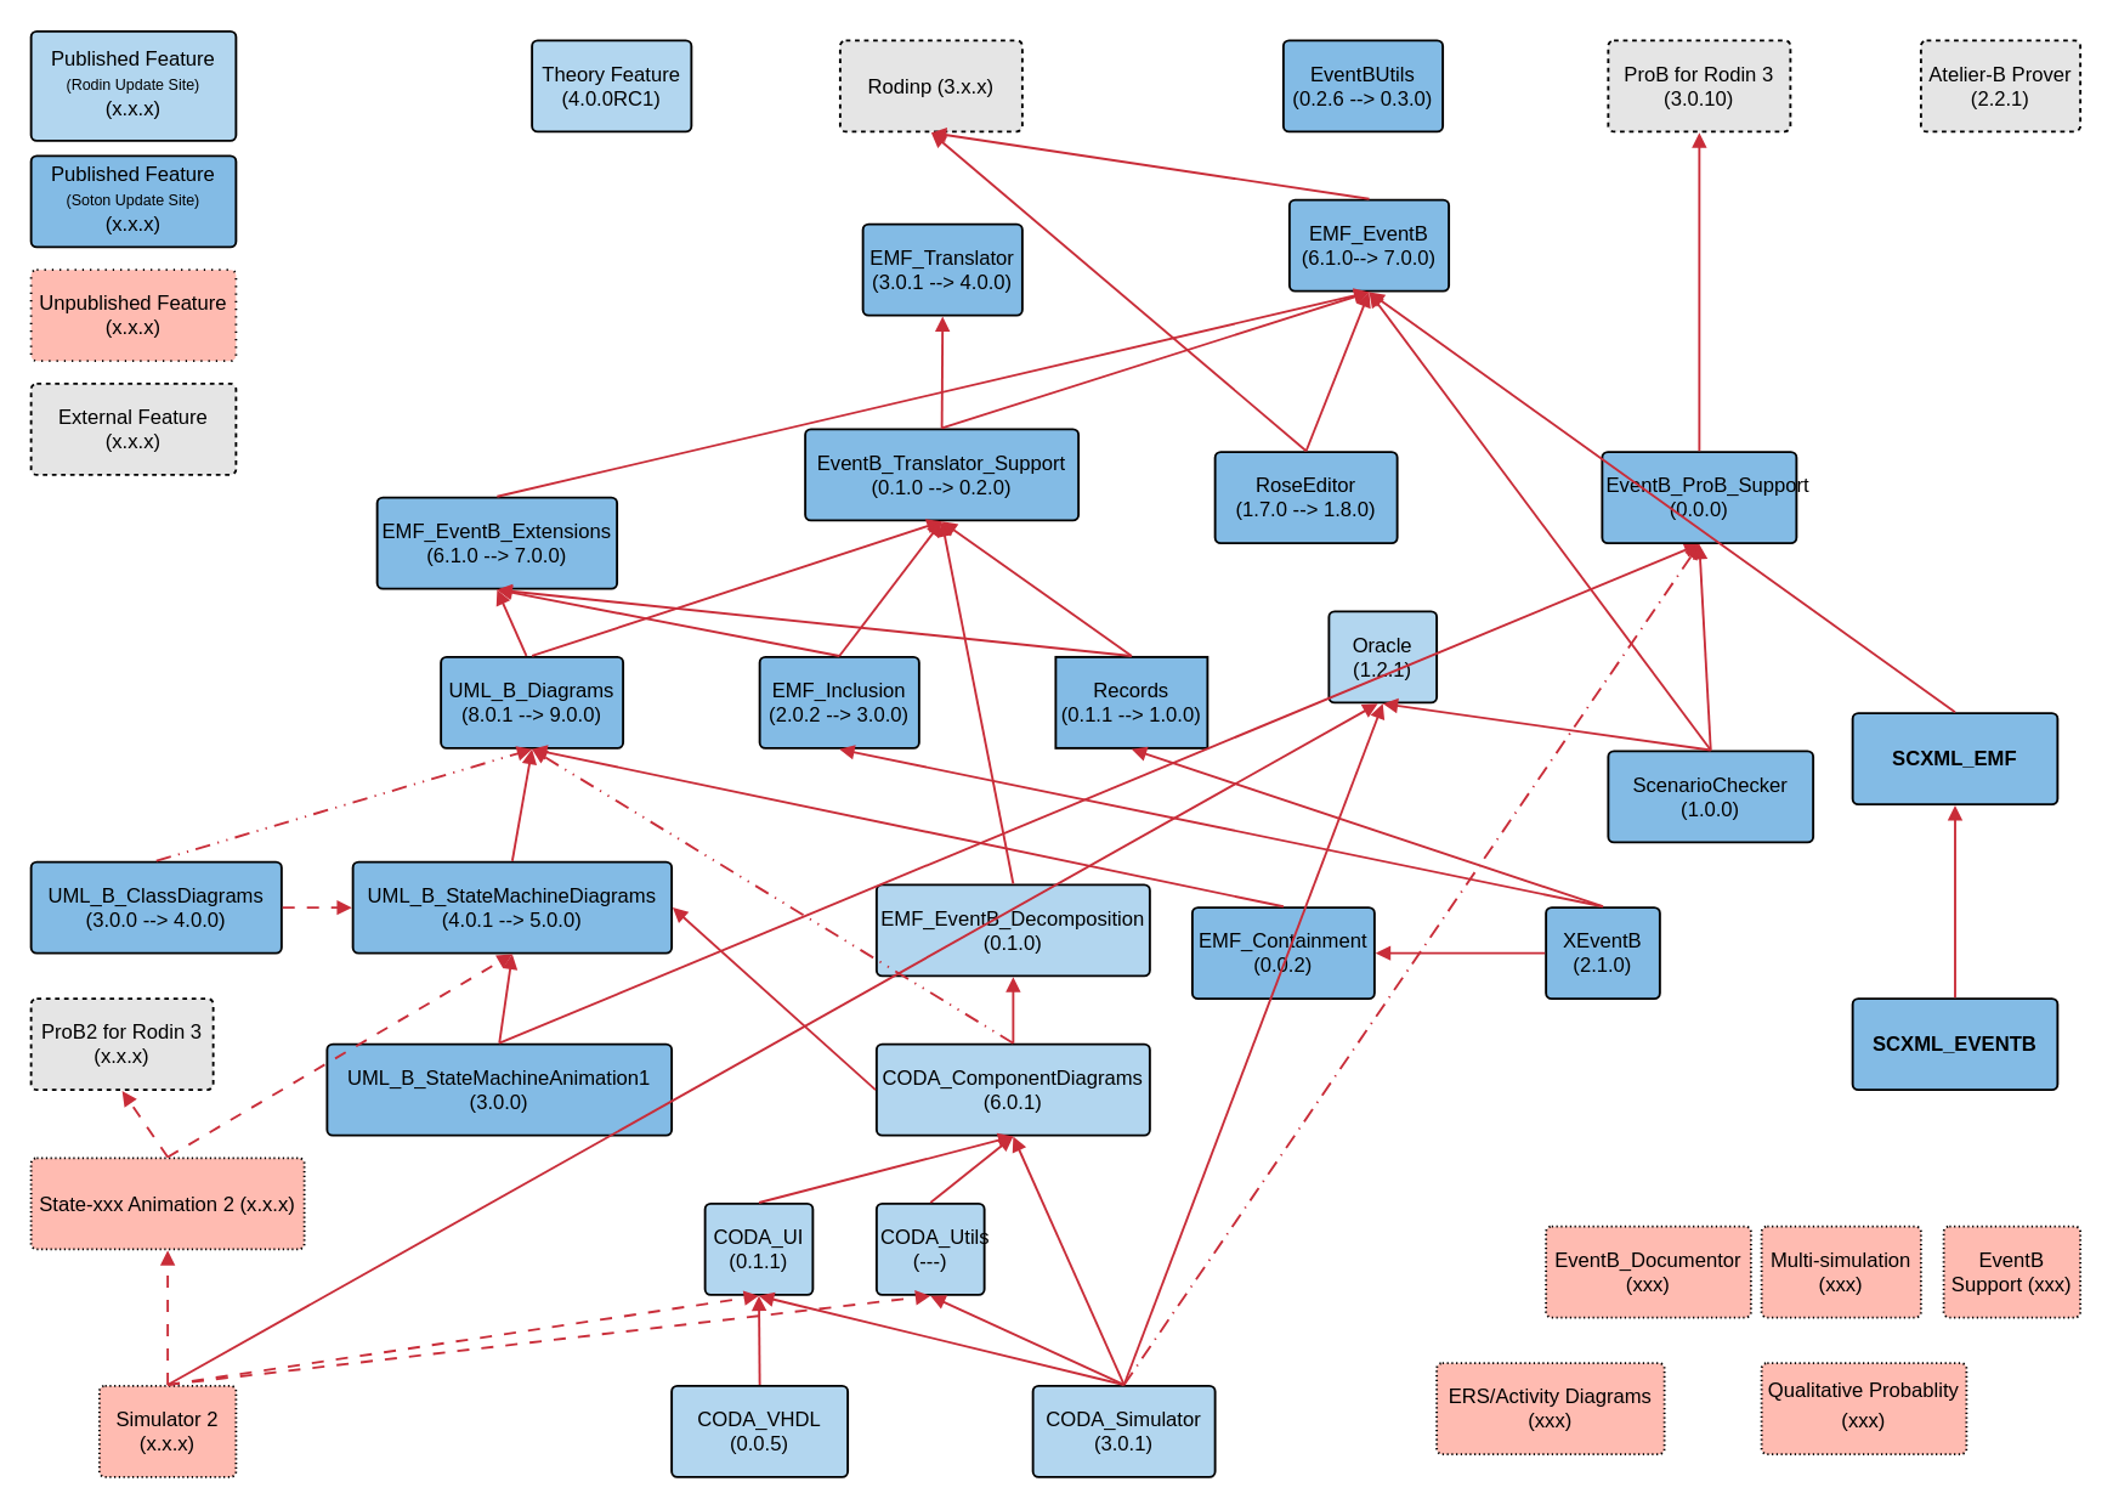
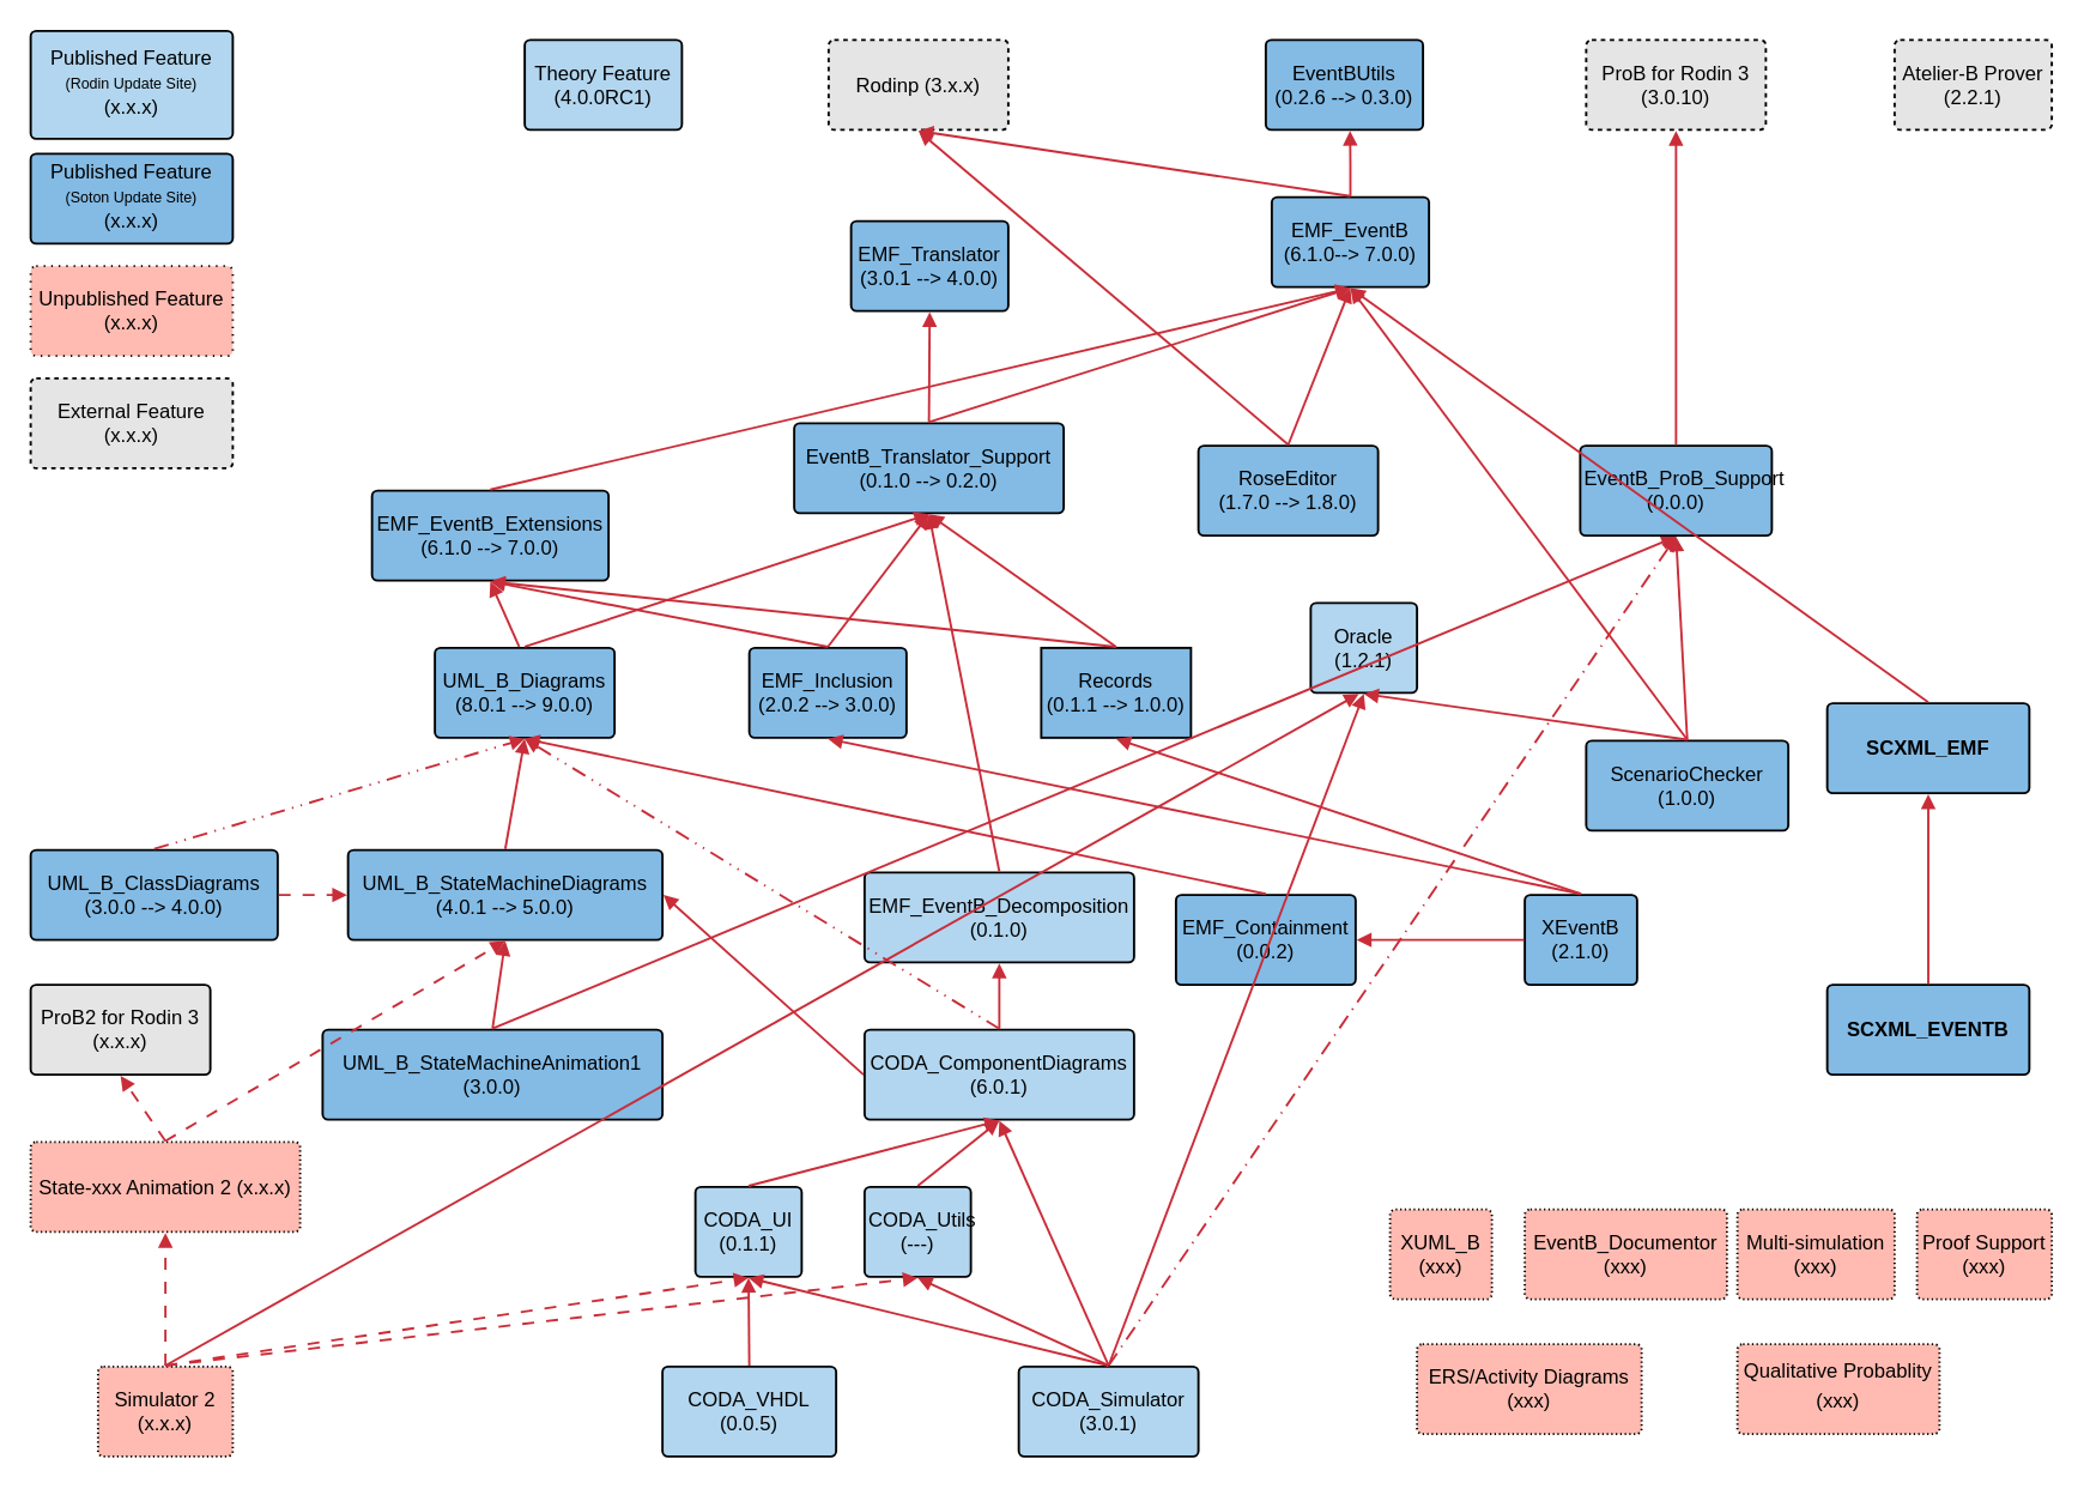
+ <mxCell id="33" value="" style="html=1;jettySize=18;whiteSpace=wrap;fontSize=13;strokeColor=#c92d39;strokeOpacity=100;strokeWidth=1.5;rounded=1;arcSize=0;edgeStyle=orthogonalEdgeStyle;startArrow=none;endArrow=block;endFill=1;exitX=0.5;exitY=-0.012;exitPerimeter=0;entryX=0.536;entryY=1.012;entryPerimeter=0;" parent="1" source="3" target="2" edge="1"><mxGeometry width="100" height="100" relative="1" as="geometry"><Array as="points" /></mxGeometry></mxCell>
- <mxCell id="10" value="ProB2 for Rodin 3 (x.x.x)" style="html=1;overflow=block;blockSpacing=1;whiteSpace=wrap;fontSize=13.3;fontColor=default;spacing=3.8;strokeOpacity=100;fillOpacity=100;rounded=1;absoluteArcSize=1;arcSize=7.5;fillColor=#e5e5e5;dashed=1;fixDash=1;strokeWidth=1.5;" parent="1" vertex="1"><mxGeometry x="20" y="657" width="120" height="60" as="geometry" /></mxCell>
+ <mxCell id="10" value="ProB2 for Rodin 3 (x.x.x)" style="html=1;overflow=block;blockSpacing=1;whiteSpace=wrap;fontSize=13.3;fontColor=default;spacing=3.8;strokeOpacity=100;fillOpacity=100;rounded=1;absoluteArcSize=1;arcSize=7.5;fillColor=#e5e5e5;dashed=0;fixDash=1;strokeWidth=1.5;" parent="1" vertex="1"><mxGeometry x="20" y="657" width="120" height="60" as="geometry" /></mxCell>
+ <mxCell id="22" value="XUML_B (xxx)" style="html=1;overflow=block;blockSpacing=1;whiteSpace=wrap;fontSize=13.3;fontColor=default;spacing=3.8;strokeOpacity=100;fillOpacity=100;rounded=1;absoluteArcSize=1;arcSize=7.5;fillColor=#ffbbb1;dashed=1;fixDash=1;dashPattern=1 2;strokeWidth=1.5;" parent="1" vertex="1"><mxGeometry x="928" y="807" width="68" height="60" as="geometry" /></mxCell>
- <mxCell id="24" value="EventB Support (xxx)" style="html=1;overflow=block;blockSpacing=1;whiteSpace=wrap;fontSize=13.3;fontColor=default;spacing=3.8;strokeOpacity=100;fillOpacity=100;rounded=1;absoluteArcSize=1;arcSize=7.5;fillColor=#ffbbb1;dashed=1;fixDash=1;dashPattern=1 2;strokeWidth=1.5;" parent="1" vertex="1"><mxGeometry x="1280" y="807" width="90" height="60" as="geometry" /></mxCell>
+ <mxCell id="24" value="Proof Support (xxx)" style="html=1;overflow=block;blockSpacing=1;whiteSpace=wrap;fontSize=13.3;fontColor=default;spacing=3.8;strokeOpacity=100;fillOpacity=100;rounded=1;absoluteArcSize=1;arcSize=7.5;fillColor=#ffbbb1;dashed=1;fixDash=1;dashPattern=1 2;strokeWidth=1.5;" parent="1" vertex="1"><mxGeometry x="1280" y="807" width="90" height="60" as="geometry" /></mxCell>
